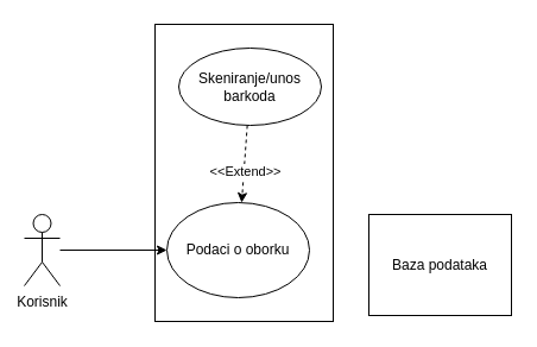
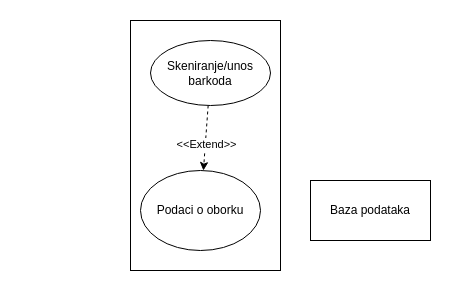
- <mxCell id="4" value="Korisnik" style="shape=umlActor;verticalLabelPosition=bottom;verticalAlign=top;html=1;outlineConnect=0;" vertex="1" parent="1"><mxGeometry x="20" y="180" width="30" height="60" as="geometry" /></mxCell>
- <mxCell id="3" value="" style="edgeStyle=orthogonalEdgeStyle;rounded=0;orthogonalLoop=1;jettySize=auto;html=1;" edge="1" parent="1" source="4" target="5"><mxGeometry relative="1" as="geometry" /></mxCell>
- <mxCell id="6" value="Baza podataka" style="rounded=0;whiteSpace=wrap;html=1;" vertex="1" parent="1"><mxGeometry x="310" y="180" width="120" height="85" as="geometry" /></mxCell>
+ <mxCell id="6" value="Baza podataka" style="rounded=0;whiteSpace=wrap;html=1;" vertex="1" parent="1"><mxGeometry x="310" y="180" width="120" height="60" as="geometry" /></mxCell>
